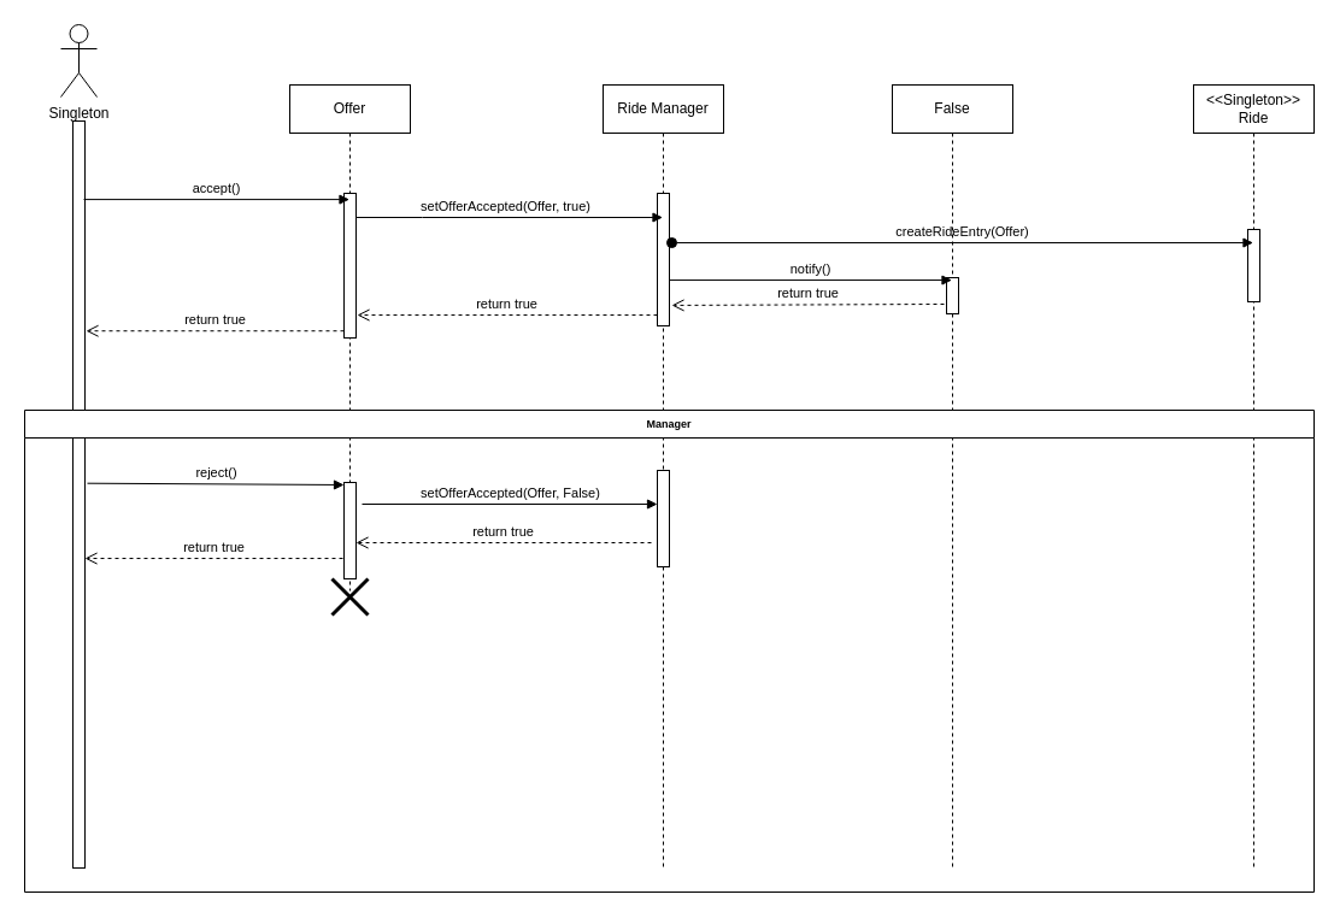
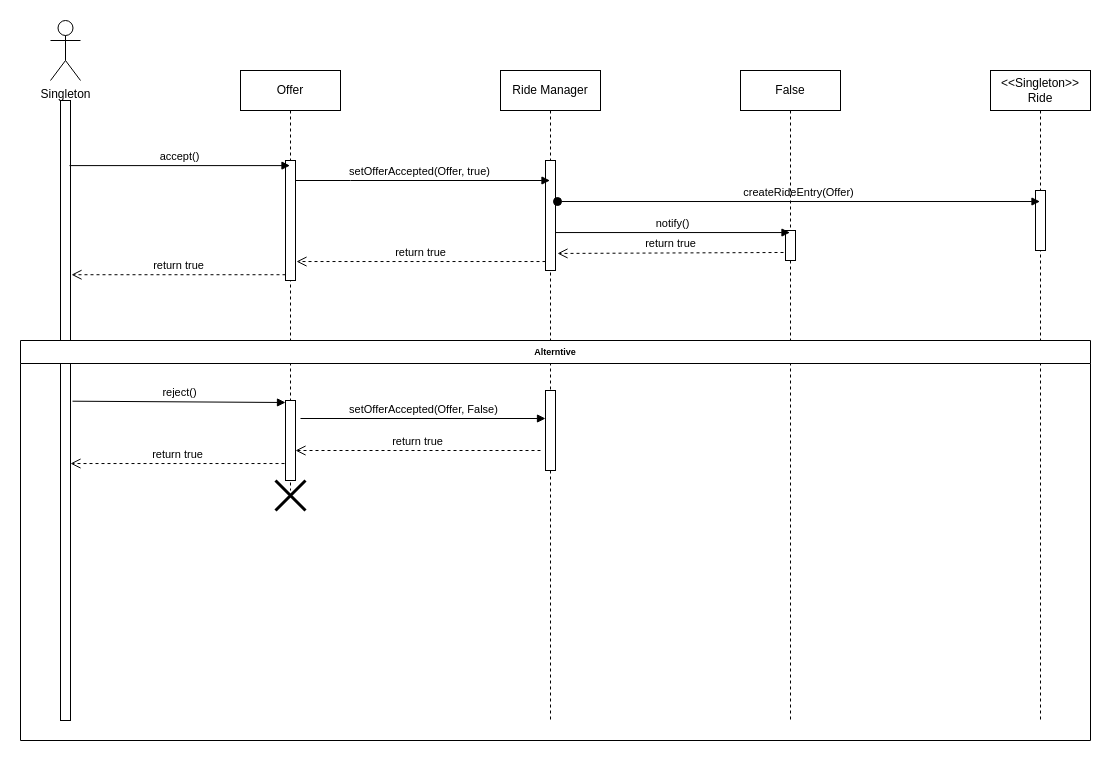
- <mxCell id="18" value="Manager" style="swimlane;fontSize=9;" vertex="1" parent="1"><mxGeometry x="20" y="340" width="1070" height="400" as="geometry" /></mxCell>
+ <mxCell id="18" value="Alterntive" style="swimlane;fontSize=9;" vertex="1" parent="1"><mxGeometry x="20" y="340" width="1070" height="400" as="geometry" /></mxCell>
